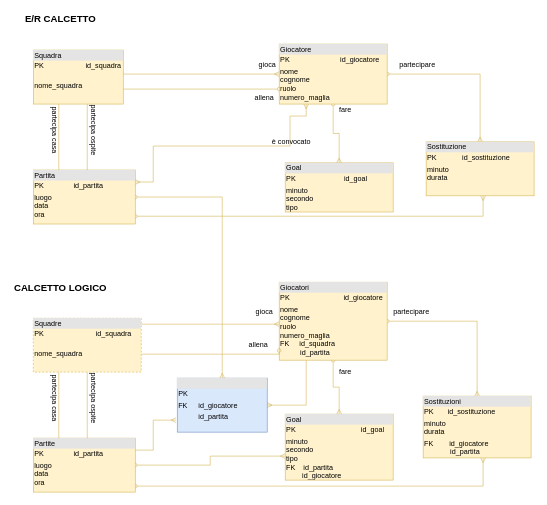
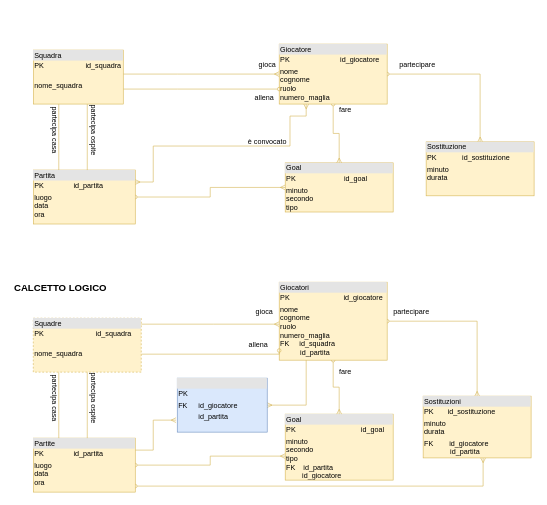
- <mxCell id="23" value="&lt;font style=&quot;font-size: 16px&quot;&gt;&lt;b&gt;E/R CALCETTO&lt;/b&gt;&lt;/font&gt;" style="text;html=1;align=center;verticalAlign=middle;resizable=0;points=[];autosize=1;" parent="1" vertex="1"><mxGeometry x="35" y="20" width="130" height="20" as="geometry" /></mxCell>
- <mxCell id="18" value="è convocato" style="text;html=1;align=center;verticalAlign=middle;resizable=0;points=[];autosize=1;" parent="1" vertex="1"><mxGeometry x="445" y="226" width="80" height="20" as="geometry" /></mxCell>
+ <mxCell id="18" value="è convocato" style="text;html=1;align=center;verticalAlign=middle;resizable=0;points=[];autosize=1;" parent="1" vertex="1"><mxGeometry x="405" y="226" width="80" height="20" as="geometry" /></mxCell>
- <mxCell id="4" style="edgeStyle=orthogonalEdgeStyle;rounded=0;orthogonalLoop=1;jettySize=auto;html=1;startArrow=oval;startFill=0;endArrow=ERmany;endFill=0;fillColor=#fff2cc;strokeColor=#d6b656;" parent="1" source="6" target="15" edge="1"><mxGeometry relative="1" as="geometry"><mxPoint x="805" y="351" as="targetPoint" /><Array as="points"><mxPoint x="805" y="360" /></Array></mxGeometry></mxCell>
- <mxCell id="3" style="edgeStyle=orthogonalEdgeStyle;rounded=0;orthogonalLoop=1;jettySize=auto;html=1;startArrow=oval;startFill=0;endArrow=ERmany;endFill=0;fillColor=#fff2cc;strokeColor=#d6b656;" parent="1" source="6" target="46" edge="1"><mxGeometry relative="1" as="geometry" /></mxCell>
+ <mxCell id="3" style="edgeStyle=orthogonalEdgeStyle;rounded=0;orthogonalLoop=1;jettySize=auto;html=1;startArrow=oval;startFill=0;endArrow=ERmany;endFill=0;fillColor=#fff2cc;strokeColor=#d6b656;" parent="1" source="6" target="2" edge="1"><mxGeometry relative="1" as="geometry" /></mxCell>
